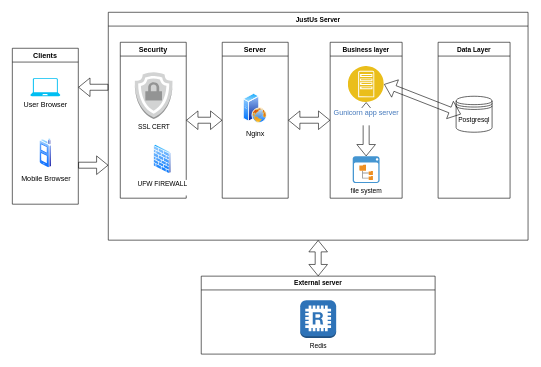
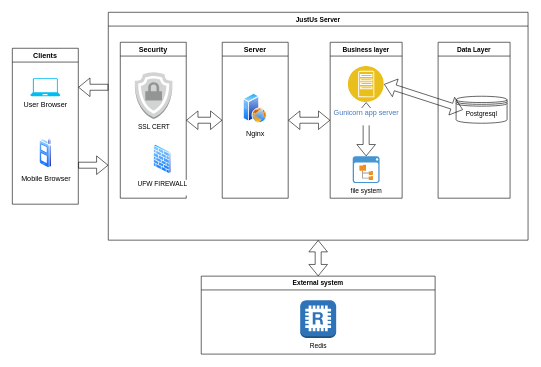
- <mxCell id="14" value="Postgresql" style="shape=datastore;whiteSpace=wrap;html=1;fontFamily=Helvetica;fontSize=11;fontColor=default;" vertex="1" parent="13"><mxGeometry x="30" y="90" width="60" height="60" as="geometry" /></mxCell>
+ <mxCell id="14" value="Postgresql" style="shape=datastore;whiteSpace=wrap;html=1;fontFamily=Helvetica;fontSize=11;fontColor=default;" vertex="1" parent="13"><mxGeometry x="30" y="90" width="85" height="45" as="geometry" /></mxCell>
- <mxCell id="22" value="External server" style="swimlane;whiteSpace=wrap;html=1;fontFamily=Helvetica;fontSize=11;fontColor=default;" vertex="1" parent="1"><mxGeometry x="335" y="460" width="390" height="130" as="geometry" /></mxCell>
+ <mxCell id="22" value="External system" style="swimlane;whiteSpace=wrap;html=1;fontFamily=Helvetica;fontSize=11;fontColor=default;" vertex="1" parent="1"><mxGeometry x="335" y="460" width="390" height="130" as="geometry" /></mxCell>
